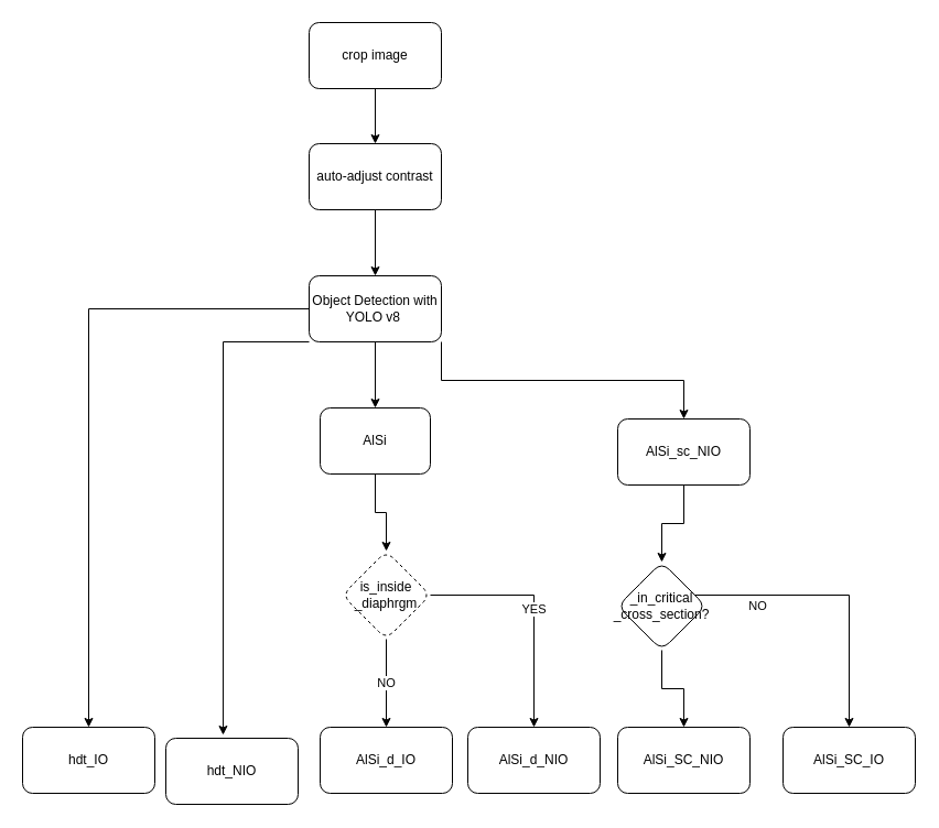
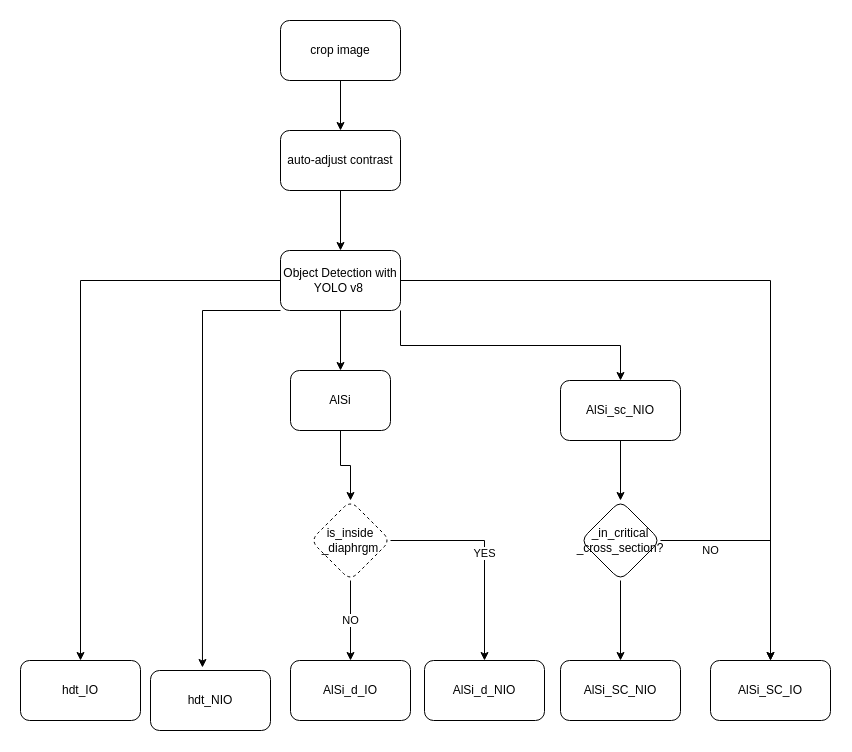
+ <mxCell id="7" value="" style="edgeStyle=orthogonalEdgeStyle;rounded=0;orthogonalLoop=1;jettySize=auto;html=1;" edge="1" parent="1" source="11" target="13"><mxGeometry relative="1" as="geometry" /></mxCell>
- <mxCell id="26" value="_in_critical&lt;br&gt;_cross_section?" style="rhombus;whiteSpace=wrap;html=1;rounded=1;" vertex="1" parent="1"><mxGeometry x="560" y="510" width="80" height="80" as="geometry" /></mxCell>
+ <mxCell id="26" value="_in_critical&lt;br&gt;_cross_section?" style="rhombus;whiteSpace=wrap;html=1;rounded=1;" vertex="1" parent="1"><mxGeometry x="580" y="500" width="80" height="80" as="geometry" /></mxCell>
